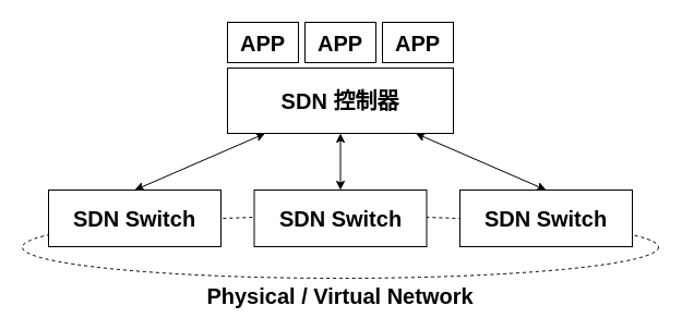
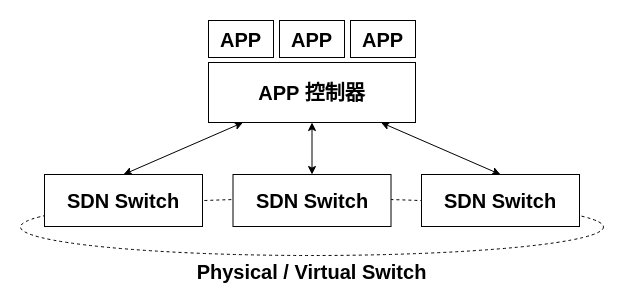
- <mxCell id="3" value="&lt;font style=&quot;font-size: 20px&quot;&gt;&lt;b&gt;SDN 控制器&lt;/b&gt;&lt;/font&gt;" style="rounded=0;whiteSpace=wrap;html=1;" parent="1" vertex="1"><mxGeometry x="208" y="62" width="207" height="60" as="geometry" /></mxCell>
+ <mxCell id="3" value="&lt;font style=&quot;font-size: 20px&quot;&gt;&lt;b&gt;APP 控制器&lt;/b&gt;&lt;/font&gt;" style="rounded=0;whiteSpace=wrap;html=1;" parent="1" vertex="1"><mxGeometry x="208" y="62" width="207" height="60" as="geometry" /></mxCell>
- <mxCell id="13" value="&lt;font style=&quot;font-size: 20px&quot;&gt;&lt;b&gt;Physical / Virtual Network&lt;/b&gt;&lt;/font&gt;" style="text;html=1;strokeColor=none;fillColor=none;align=center;verticalAlign=middle;whiteSpace=wrap;rounded=0;dashed=1;" parent="1" vertex="1"><mxGeometry x="182.25" y="261" width="258.5" height="20" as="geometry" /></mxCell>
+ <mxCell id="13" value="&lt;font style=&quot;font-size: 20px&quot;&gt;&lt;b&gt;Physical / Virtual Switch&lt;/b&gt;&lt;/font&gt;" style="text;html=1;strokeColor=none;fillColor=none;align=center;verticalAlign=middle;whiteSpace=wrap;rounded=0;dashed=1;" parent="1" vertex="1"><mxGeometry x="182.25" y="261" width="258.5" height="20" as="geometry" /></mxCell>
